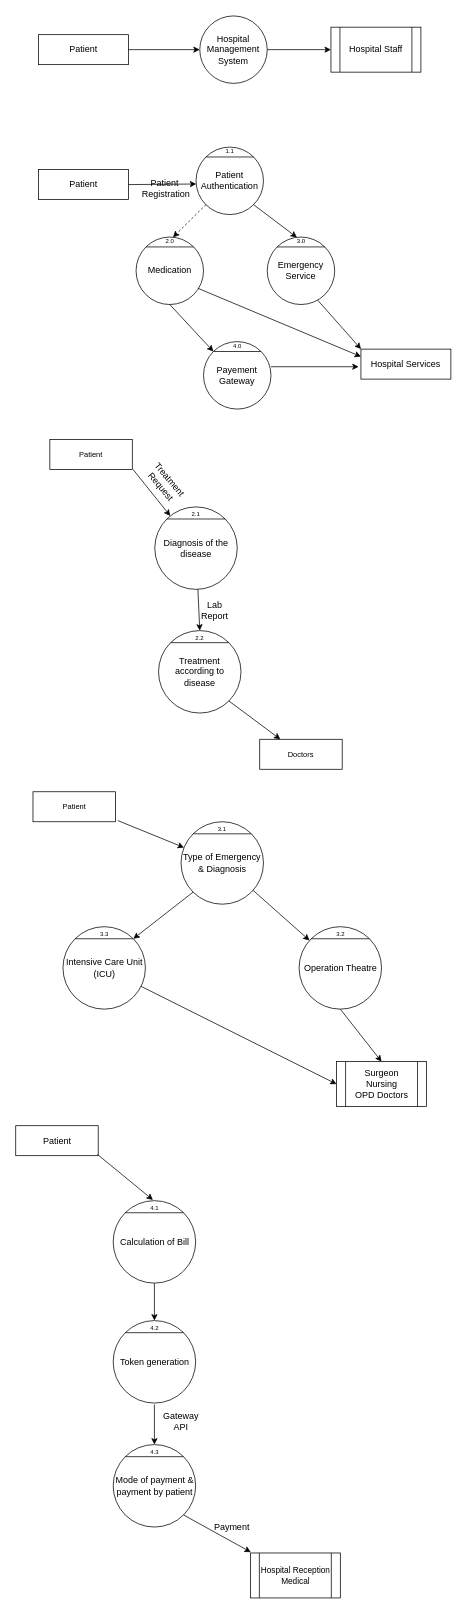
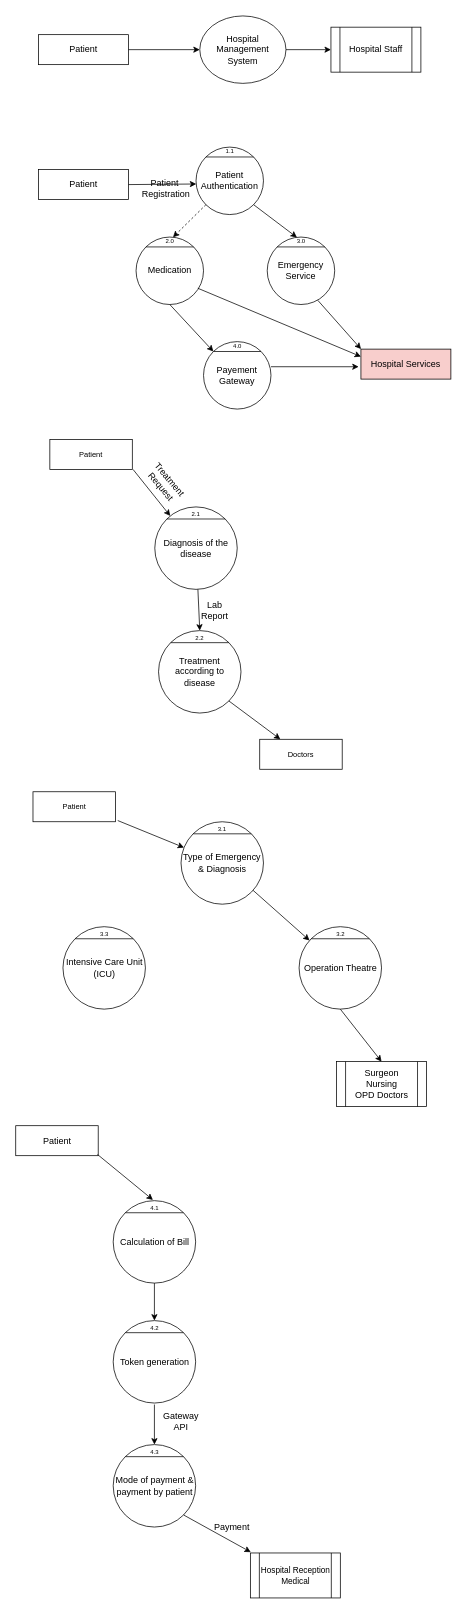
- <mxCell id="2" value="Hospital Management System" style="ellipse;whiteSpace=wrap;html=1;aspect=fixed;" parent="1" vertex="1"><mxGeometry x="266" y="20" width="90" height="90" as="geometry" /></mxCell>
+ <mxCell id="2" value="Hospital Management System" style="ellipse;whiteSpace=wrap;html=1;aspect=fixed;" parent="1" vertex="1"><mxGeometry x="266" y="20" width="115" height="90" as="geometry" /></mxCell>
- <mxCell id="21" value="Hospital Services&lt;br&gt;" style="rounded=0;whiteSpace=wrap;html=1;" parent="1" vertex="1"><mxGeometry x="481" y="464.5" width="120" height="40" as="geometry" /></mxCell>
+ <mxCell id="21" value="Hospital Services&lt;br&gt;" style="rounded=0;whiteSpace=wrap;html=1;fillColor=#f8cecc;" parent="1" vertex="1"><mxGeometry x="481" y="464.5" width="120" height="40" as="geometry" /></mxCell>
- <mxCell id="47" value="" style="endArrow=classic;html=1;exitX=0;exitY=1;exitDx=0;exitDy=0;entryX=1;entryY=0;entryDx=0;entryDy=0;" parent="1" source="37" target="43" edge="1"><mxGeometry width="50" height="50" relative="1" as="geometry"><mxPoint x="193.5" y="1255" as="sourcePoint" /><mxPoint x="243.5" y="1205" as="targetPoint" /></mxGeometry></mxCell>
- <mxCell id="51" value="" style="endArrow=classic;html=1;entryX=0;entryY=0.5;entryDx=0;entryDy=0;" parent="1" source="43" target="49" edge="1"><mxGeometry width="50" height="50" relative="1" as="geometry"><mxPoint x="333.5" y="1425" as="sourcePoint" /><mxPoint x="383.5" y="1375" as="targetPoint" /></mxGeometry></mxCell>
